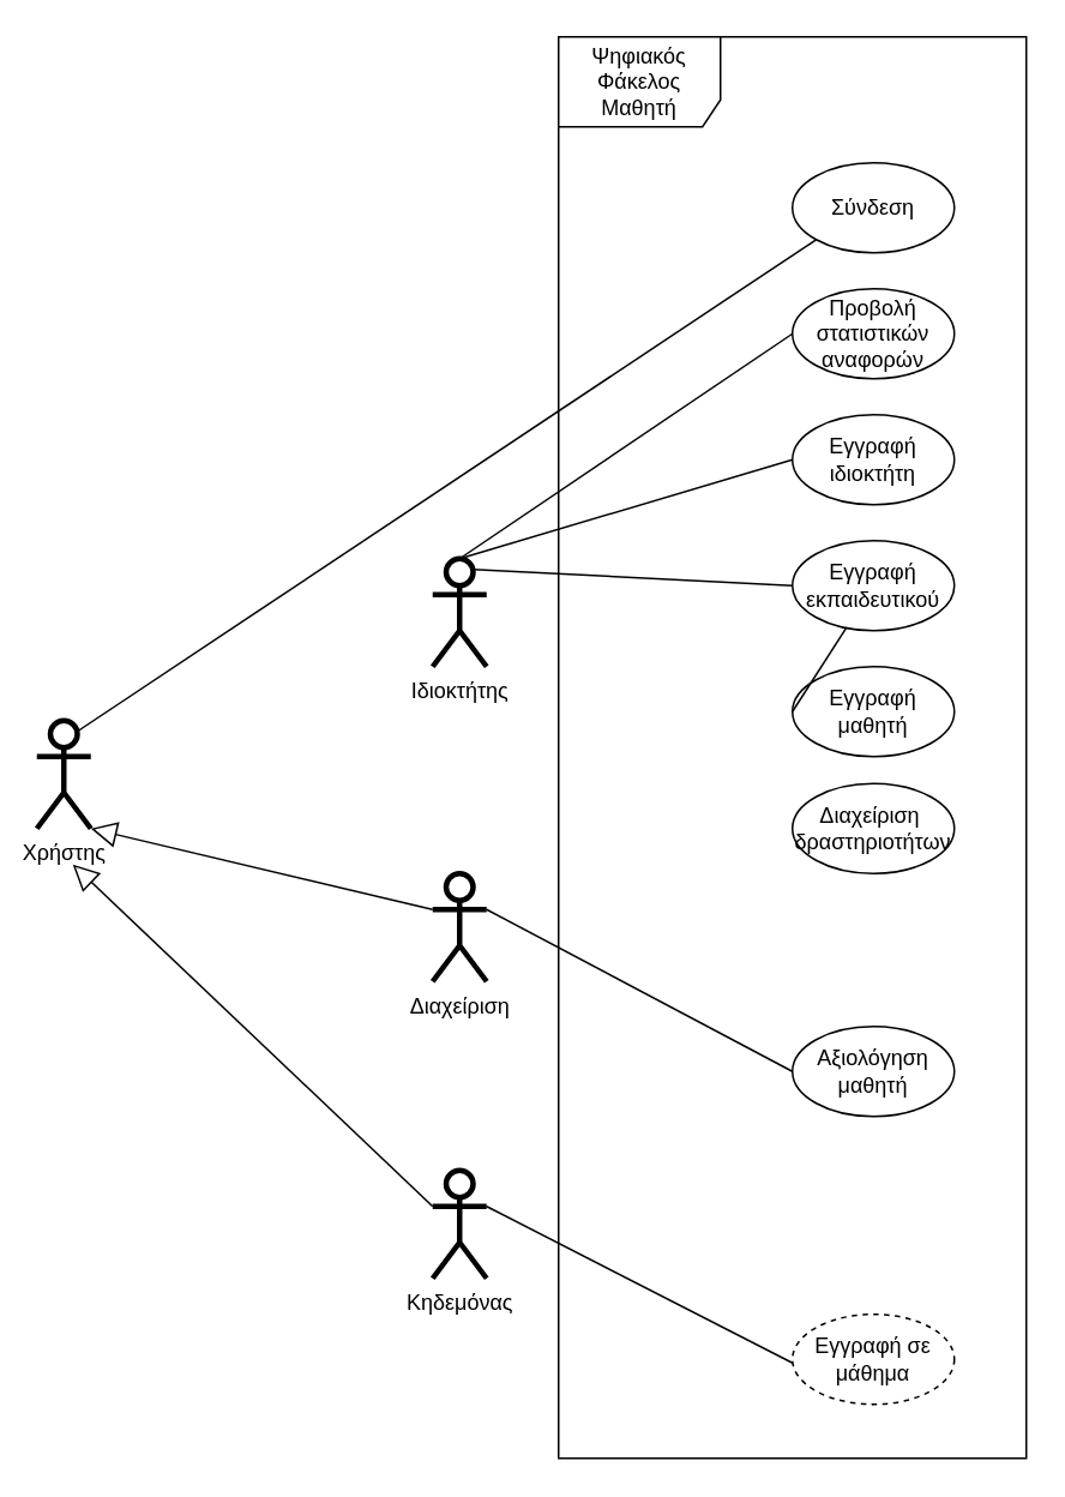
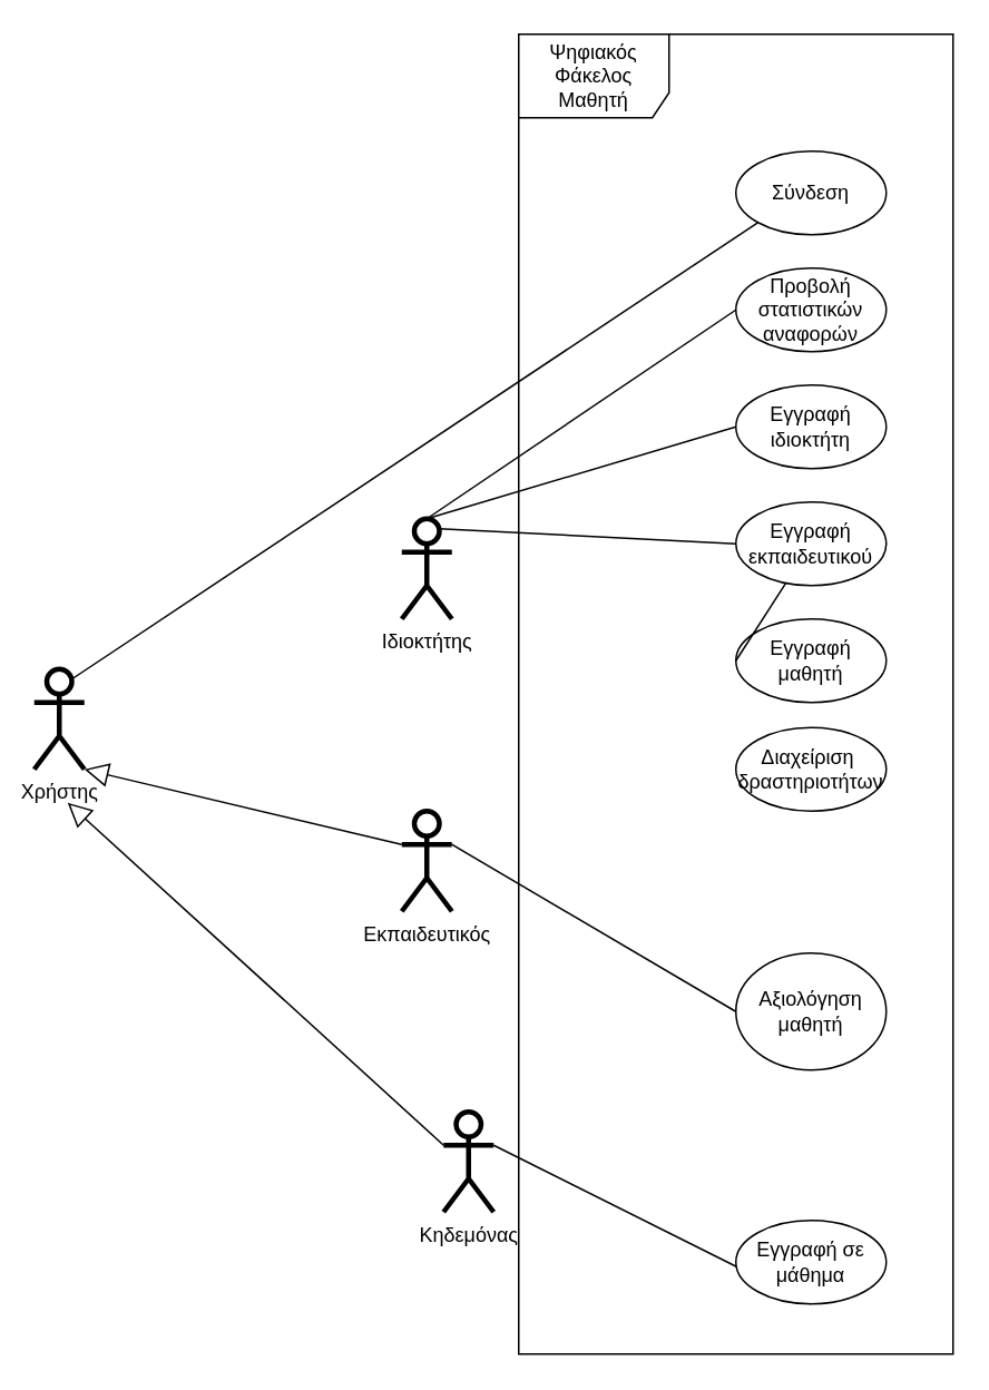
- <mxCell id="4" value="Διαχείριση" style="shape=umlActor;verticalLabelPosition=bottom;verticalAlign=top;html=1;outlineConnect=0;strokeWidth=3;" parent="1" vertex="1"><mxGeometry x="240" y="485" width="30" height="60" as="geometry" /></mxCell>
+ <mxCell id="4" value="Εκπαιδευτικός" style="shape=umlActor;verticalLabelPosition=bottom;verticalAlign=top;html=1;outlineConnect=0;strokeWidth=3;" parent="1" vertex="1"><mxGeometry x="240" y="485" width="30" height="60" as="geometry" /></mxCell>
- <mxCell id="6" value="Αξιολόγηση μαθητή" style="ellipse;whiteSpace=wrap;html=1;fillColor=default;strokeColor=default;fontColor=default;" parent="1" vertex="1"><mxGeometry x="440" y="570" width="90" height="50" as="geometry" /></mxCell>
+ <mxCell id="6" value="Αξιολόγηση μαθητή" style="ellipse;whiteSpace=wrap;html=1;fillColor=default;strokeColor=default;fontColor=default;" parent="1" vertex="1"><mxGeometry x="440" y="570" width="90" height="70" as="geometry" /></mxCell>
- <mxCell id="5" value="Κηδεμόνας" style="shape=umlActor;verticalLabelPosition=bottom;verticalAlign=top;html=1;outlineConnect=0;strokeWidth=3;" parent="1" vertex="1"><mxGeometry x="240" y="650" width="30" height="60" as="geometry" /></mxCell>
+ <mxCell id="5" value="Κηδεμόνας" style="shape=umlActor;verticalLabelPosition=bottom;verticalAlign=top;html=1;outlineConnect=0;strokeWidth=3;" parent="1" vertex="1"><mxGeometry x="265" y="665" width="30" height="60" as="geometry" /></mxCell>
- <mxCell id="17" value="Εγγραφή σε μάθημα" style="ellipse;whiteSpace=wrap;html=1;dashed=1;" parent="1" vertex="1"><mxGeometry x="440" y="730" width="90" height="50" as="geometry" /></mxCell>
+ <mxCell id="17" value="Εγγραφή σε μάθημα" style="ellipse;whiteSpace=wrap;html=1;" parent="1" vertex="1"><mxGeometry x="440" y="730" width="90" height="50" as="geometry" /></mxCell>
